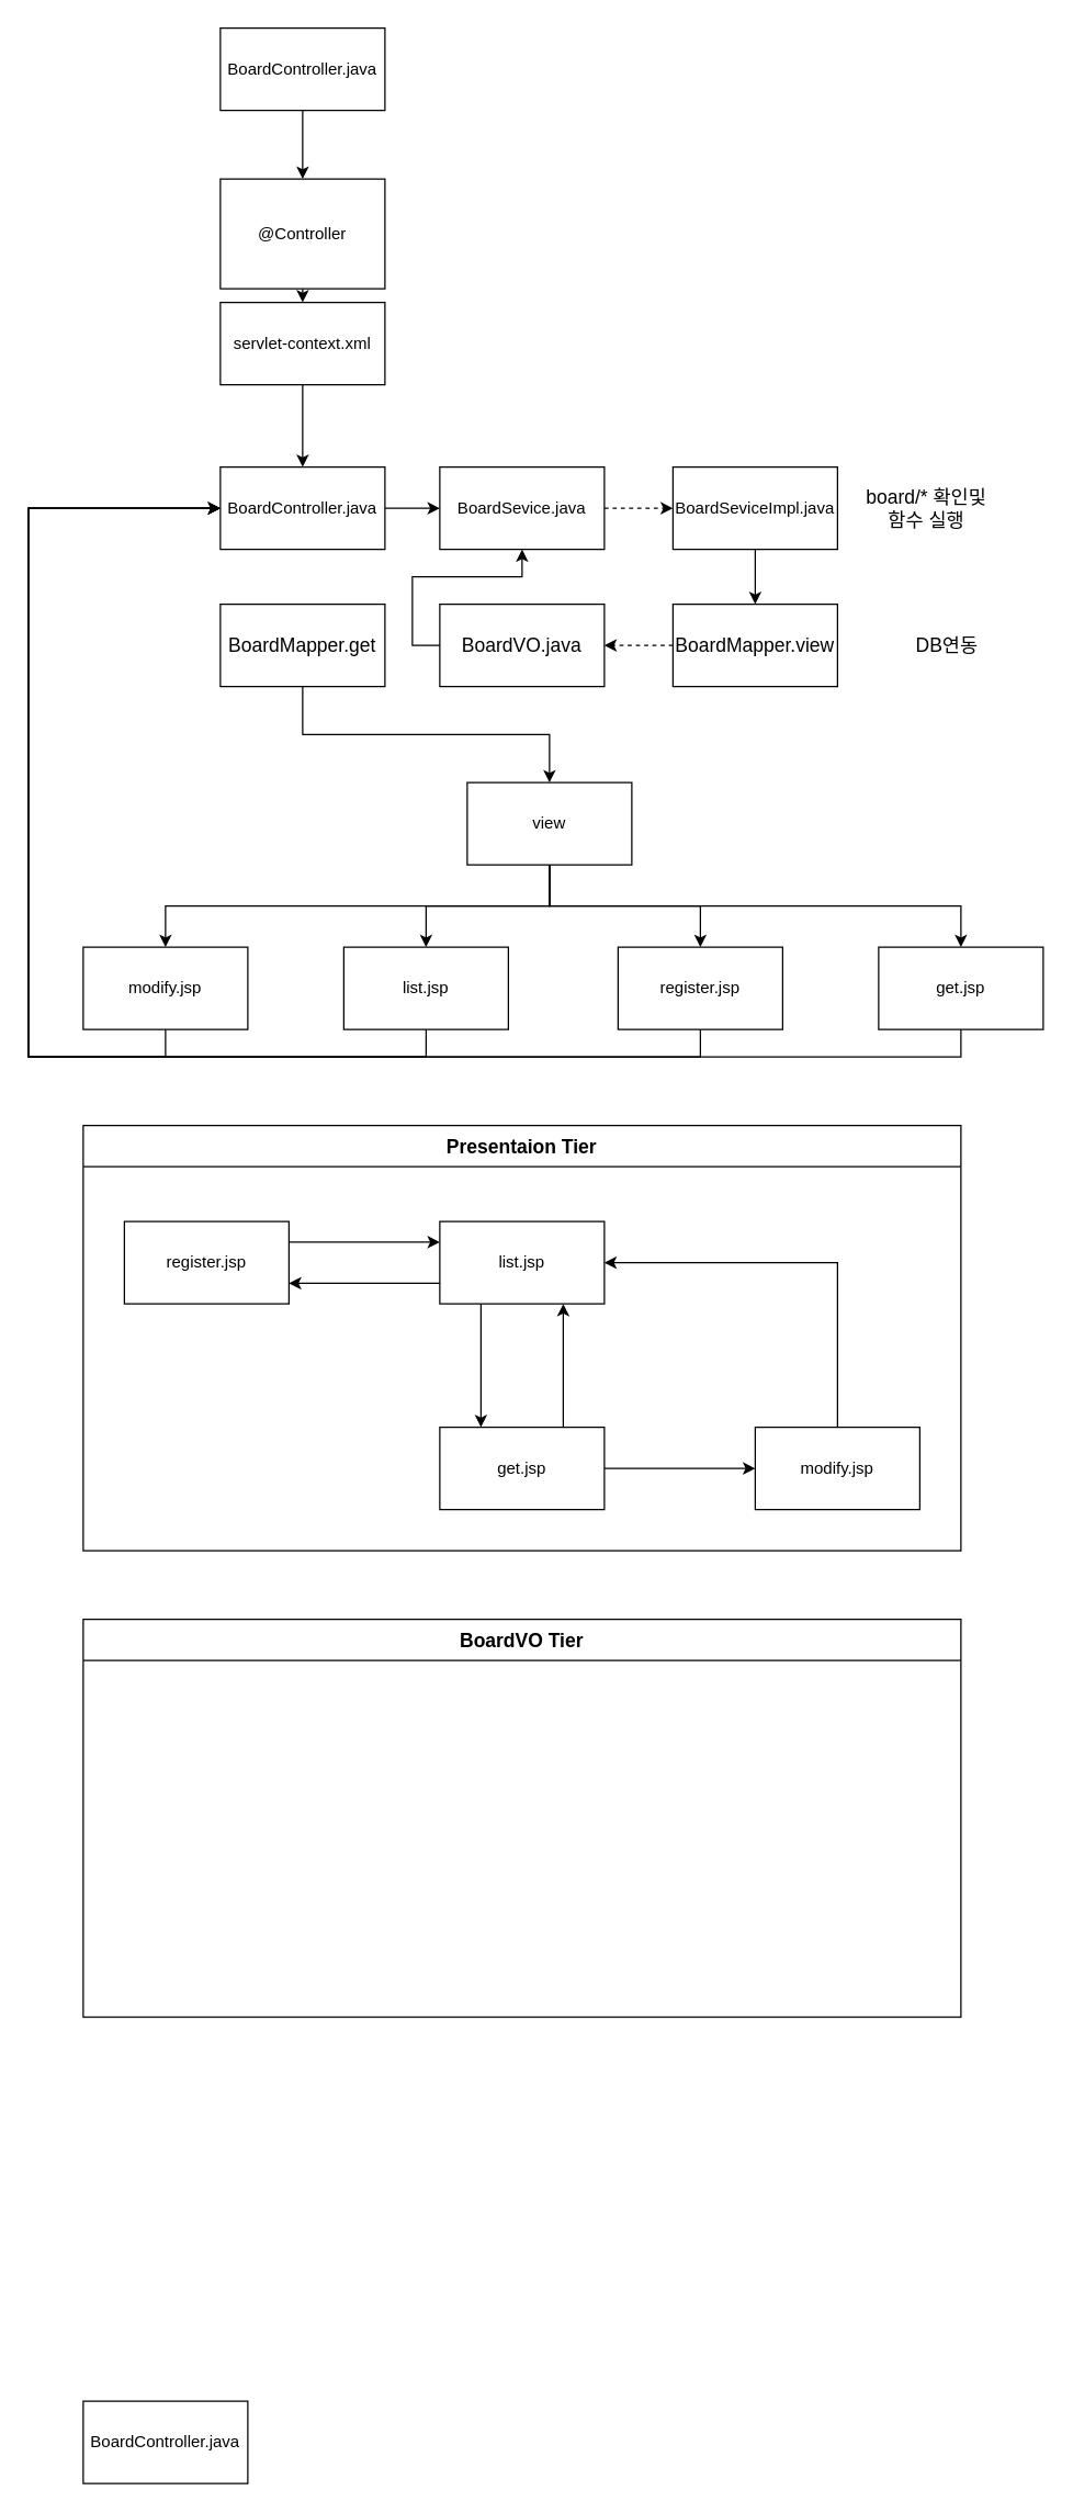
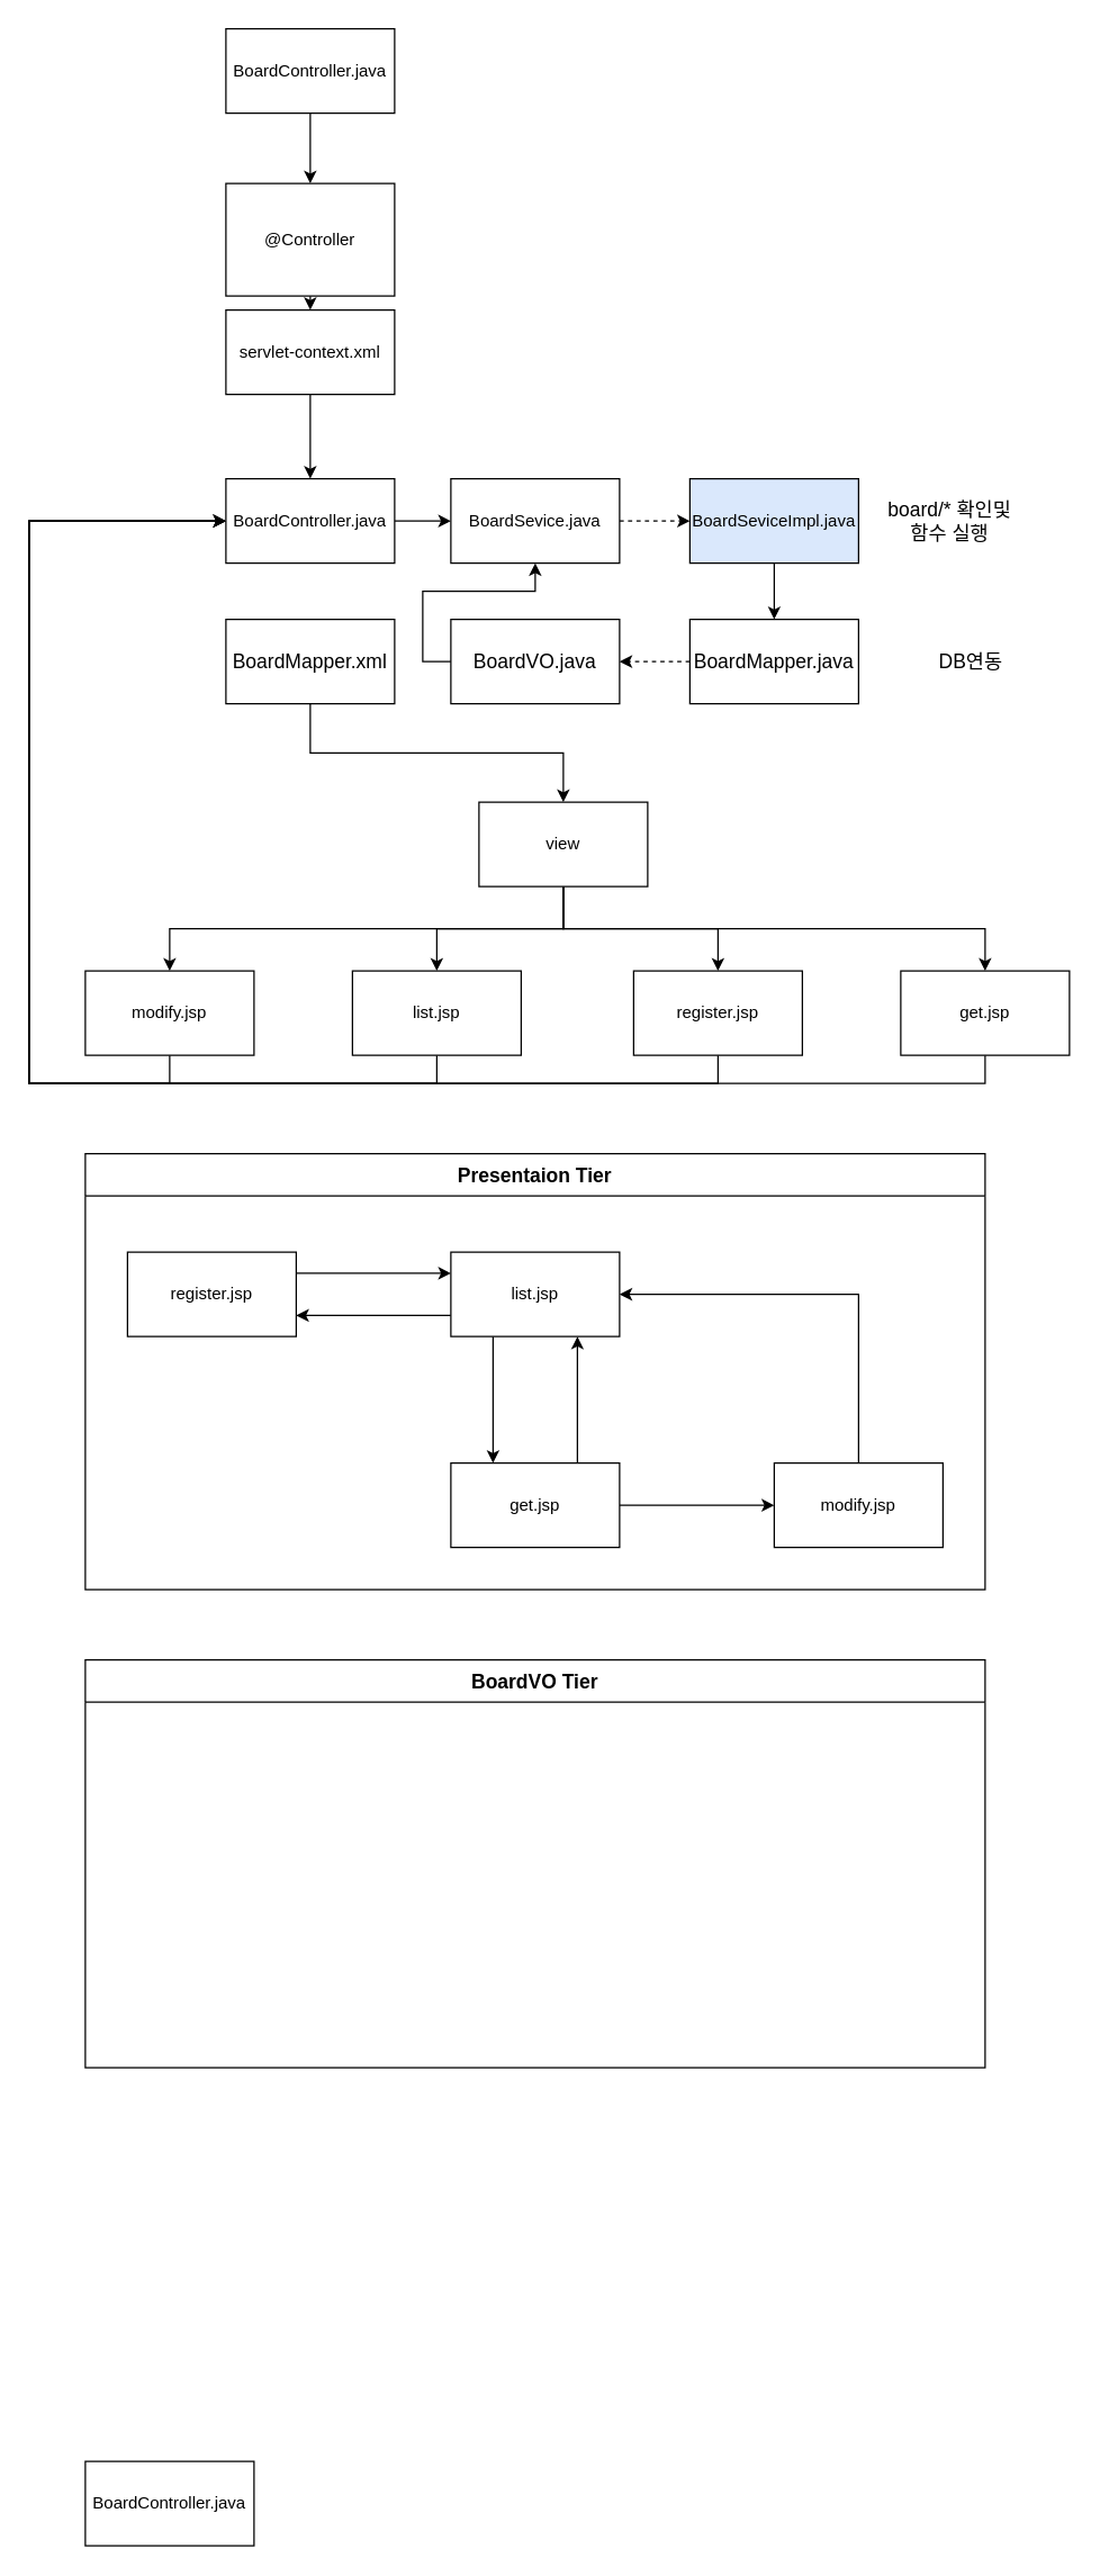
- <mxCell id="41" value="BoardSeviceImpl.java" style="rounded=0;whiteSpace=wrap;html=1;" parent="1" vertex="1"><mxGeometry x="490" y="340" width="120" height="60" as="geometry" /></mxCell>
+ <mxCell id="41" value="BoardSeviceImpl.java" style="rounded=0;whiteSpace=wrap;html=1;fillColor=#dae8fc;" parent="1" vertex="1"><mxGeometry x="490" y="340" width="120" height="60" as="geometry" /></mxCell>
- <mxCell id="35" value="BoardMapper.get" style="rounded=0;whiteSpace=wrap;html=1;fillColor=none;fontSize=14;" parent="1" vertex="1"><mxGeometry x="160" y="440" width="120" height="60" as="geometry" /></mxCell>
+ <mxCell id="35" value="BoardMapper.xml" style="rounded=0;whiteSpace=wrap;html=1;fillColor=none;fontSize=14;" parent="1" vertex="1"><mxGeometry x="160" y="440" width="120" height="60" as="geometry" /></mxCell>
- <mxCell id="45" value="BoardMapper.view" style="rounded=0;whiteSpace=wrap;html=1;fillColor=none;fontSize=14;" parent="1" vertex="1"><mxGeometry x="490" y="440" width="120" height="60" as="geometry" /></mxCell>
+ <mxCell id="45" value="BoardMapper.java" style="rounded=0;whiteSpace=wrap;html=1;fillColor=none;fontSize=14;" parent="1" vertex="1"><mxGeometry x="490" y="440" width="120" height="60" as="geometry" /></mxCell>
